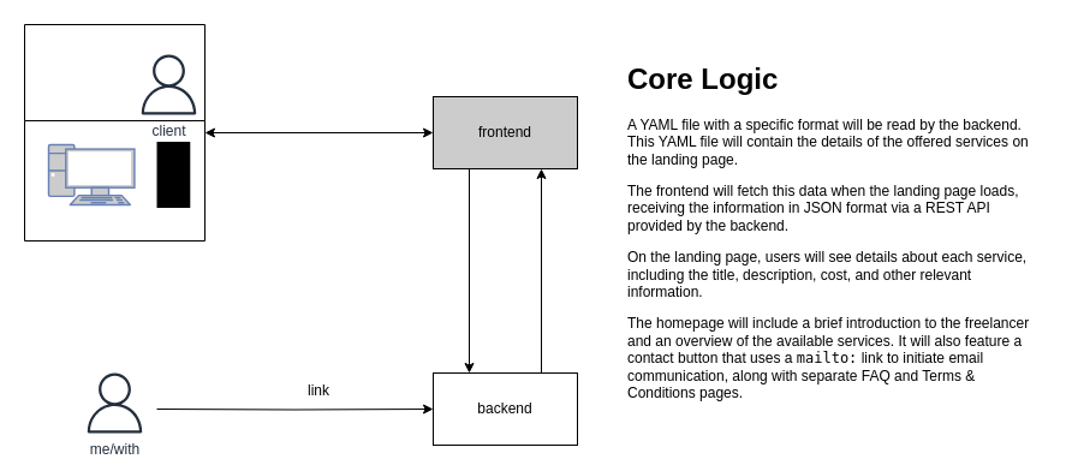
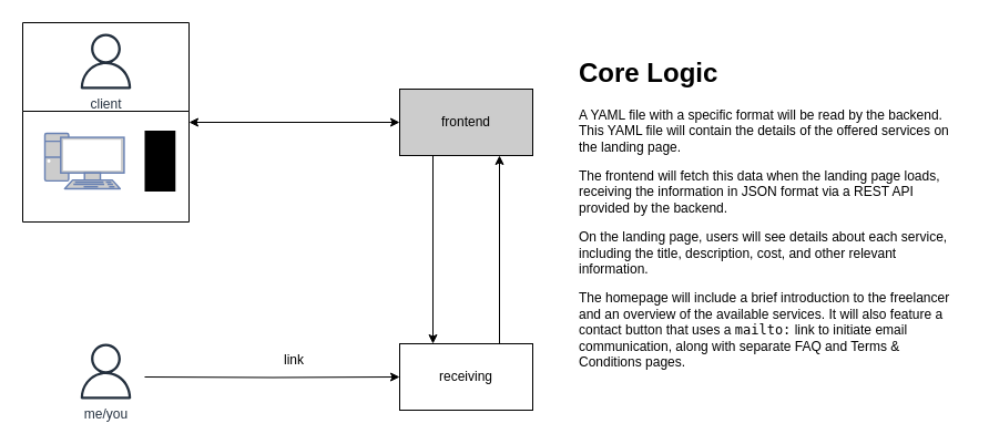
- <mxCell id="5" value="client" style="sketch=0;outlineConnect=0;fontColor=#232F3E;gradientColor=none;fillColor=#232F3D;strokeColor=none;dashed=0;verticalLabelPosition=bottom;verticalAlign=top;align=center;html=1;fontSize=12;fontStyle=0;aspect=fixed;pointerEvents=1;shape=mxgraph.aws4.user;" vertex="1" parent="4"><mxGeometry x="95" y="25" width="50" height="50" as="geometry" /></mxCell>
+ <mxCell id="5" value="client" style="sketch=0;outlineConnect=0;fontColor=#232F3E;gradientColor=none;fillColor=#232F3D;strokeColor=none;dashed=0;verticalLabelPosition=bottom;verticalAlign=top;align=center;html=1;fontSize=12;fontStyle=0;aspect=fixed;pointerEvents=1;shape=mxgraph.aws4.user;" vertex="1" parent="4"><mxGeometry x="50" y="10" width="50" height="50" as="geometry" /></mxCell>
- <mxCell id="9" value="backend" style="rounded=0;whiteSpace=wrap;html=1;" vertex="1" parent="1"><mxGeometry x="360" y="310" width="120" height="60" as="geometry" /></mxCell>
+ <mxCell id="9" value="receiving" style="rounded=0;whiteSpace=wrap;html=1;" vertex="1" parent="1"><mxGeometry x="360" y="310" width="120" height="60" as="geometry" /></mxCell>
- <mxCell id="14" value="me/with" style="sketch=0;outlineConnect=0;fontColor=#232F3E;gradientColor=none;fillColor=#232F3D;strokeColor=none;dashed=0;verticalLabelPosition=bottom;verticalAlign=top;align=center;html=1;fontSize=12;fontStyle=0;aspect=fixed;pointerEvents=1;shape=mxgraph.aws4.user;" parent="1" vertex="1"><mxGeometry x="70" y="310" width="50" height="50" as="geometry" /></mxCell>
+ <mxCell id="14" value="me/you" style="sketch=0;outlineConnect=0;fontColor=#232F3E;gradientColor=none;fillColor=#232F3D;strokeColor=none;dashed=0;verticalLabelPosition=bottom;verticalAlign=top;align=center;html=1;fontSize=12;fontStyle=0;aspect=fixed;pointerEvents=1;shape=mxgraph.aws4.user;" parent="1" vertex="1"><mxGeometry x="70" y="310" width="50" height="50" as="geometry" /></mxCell>
